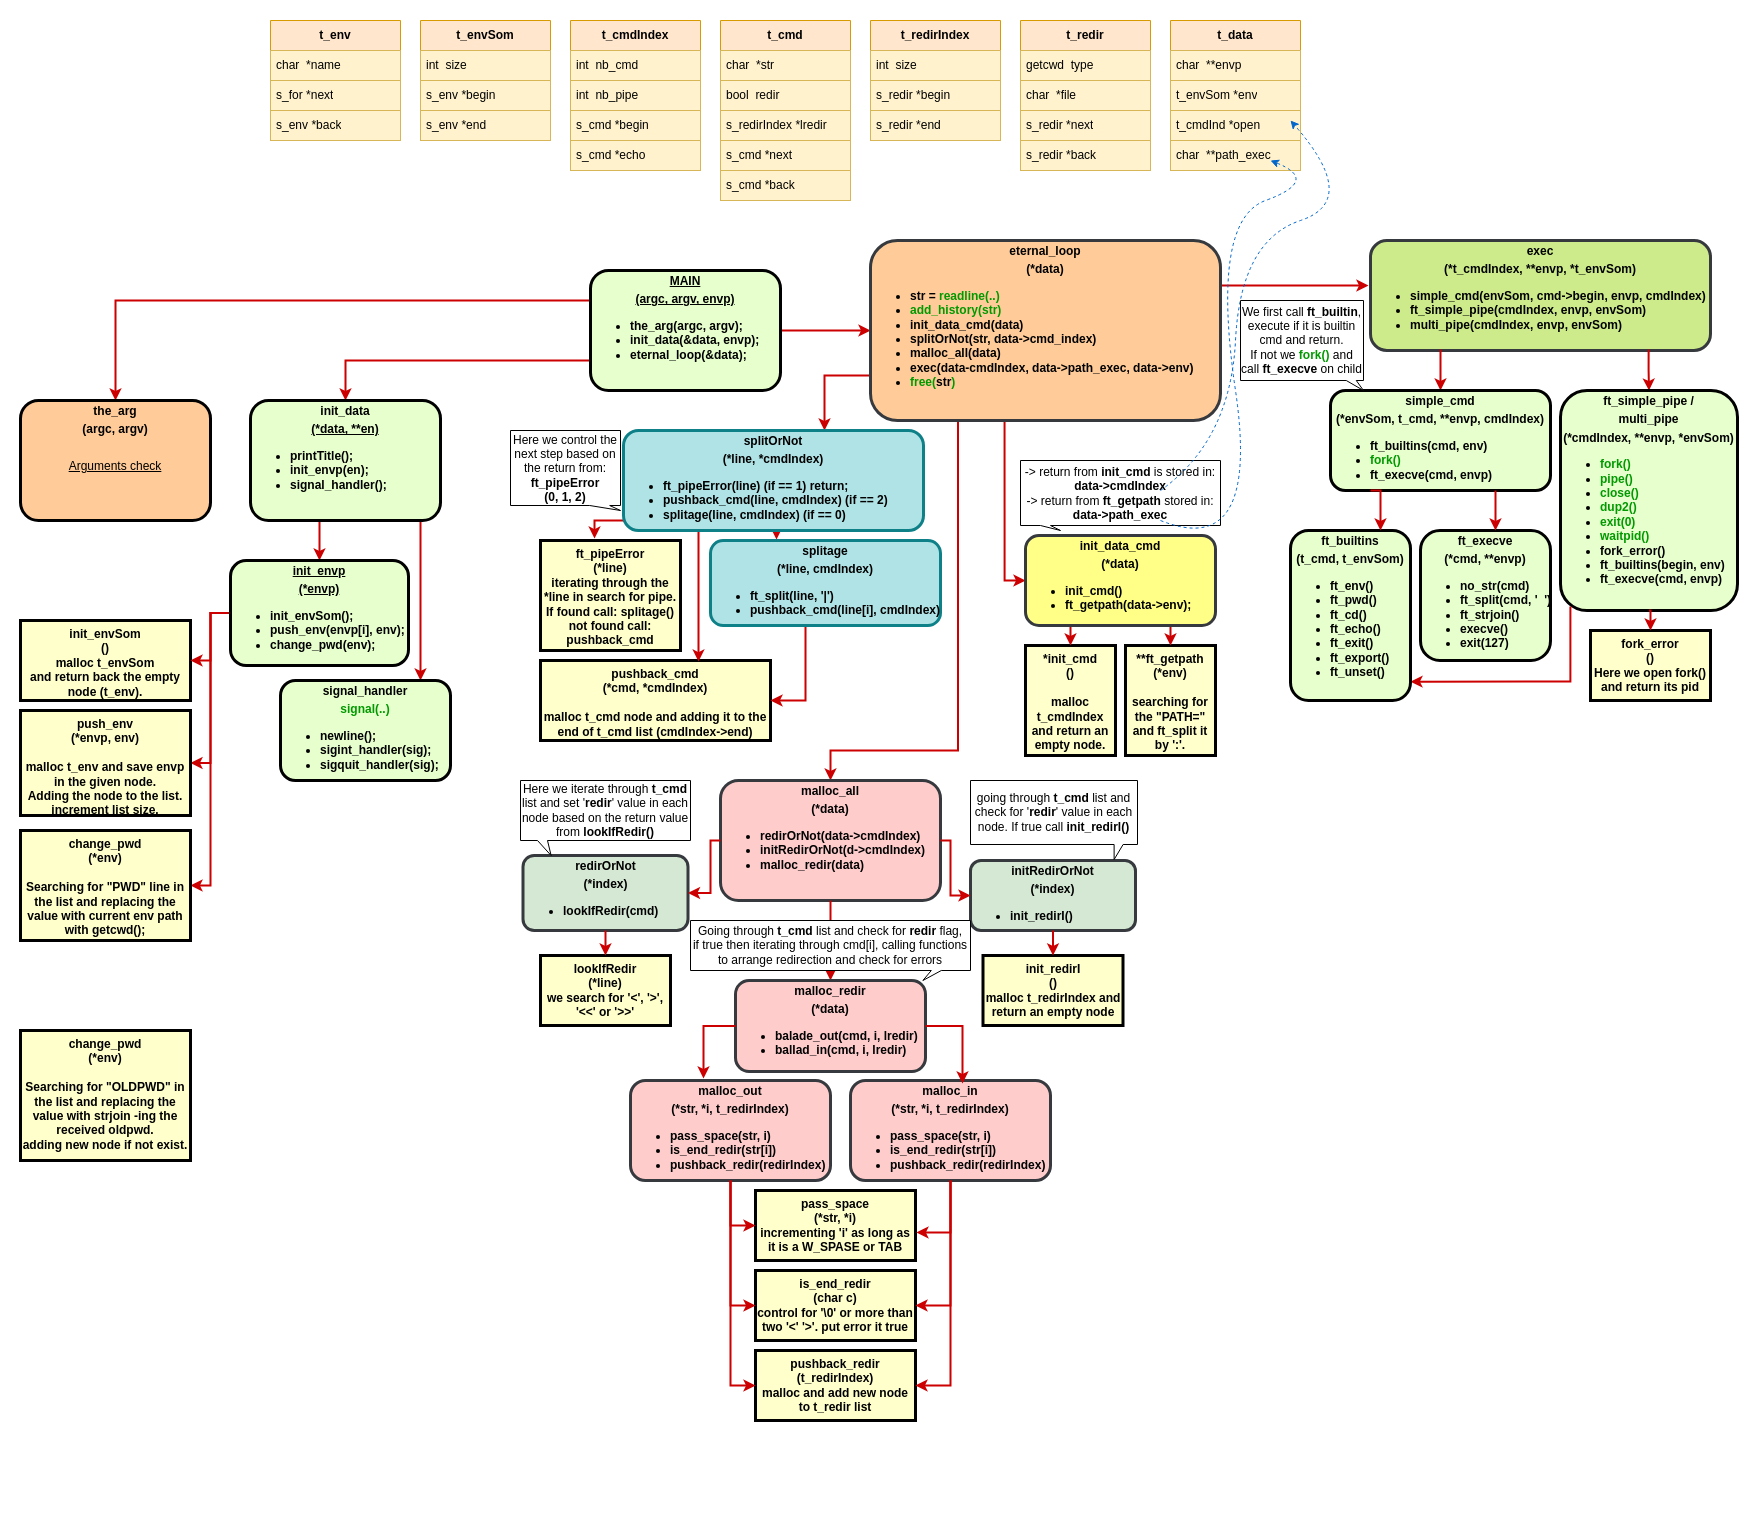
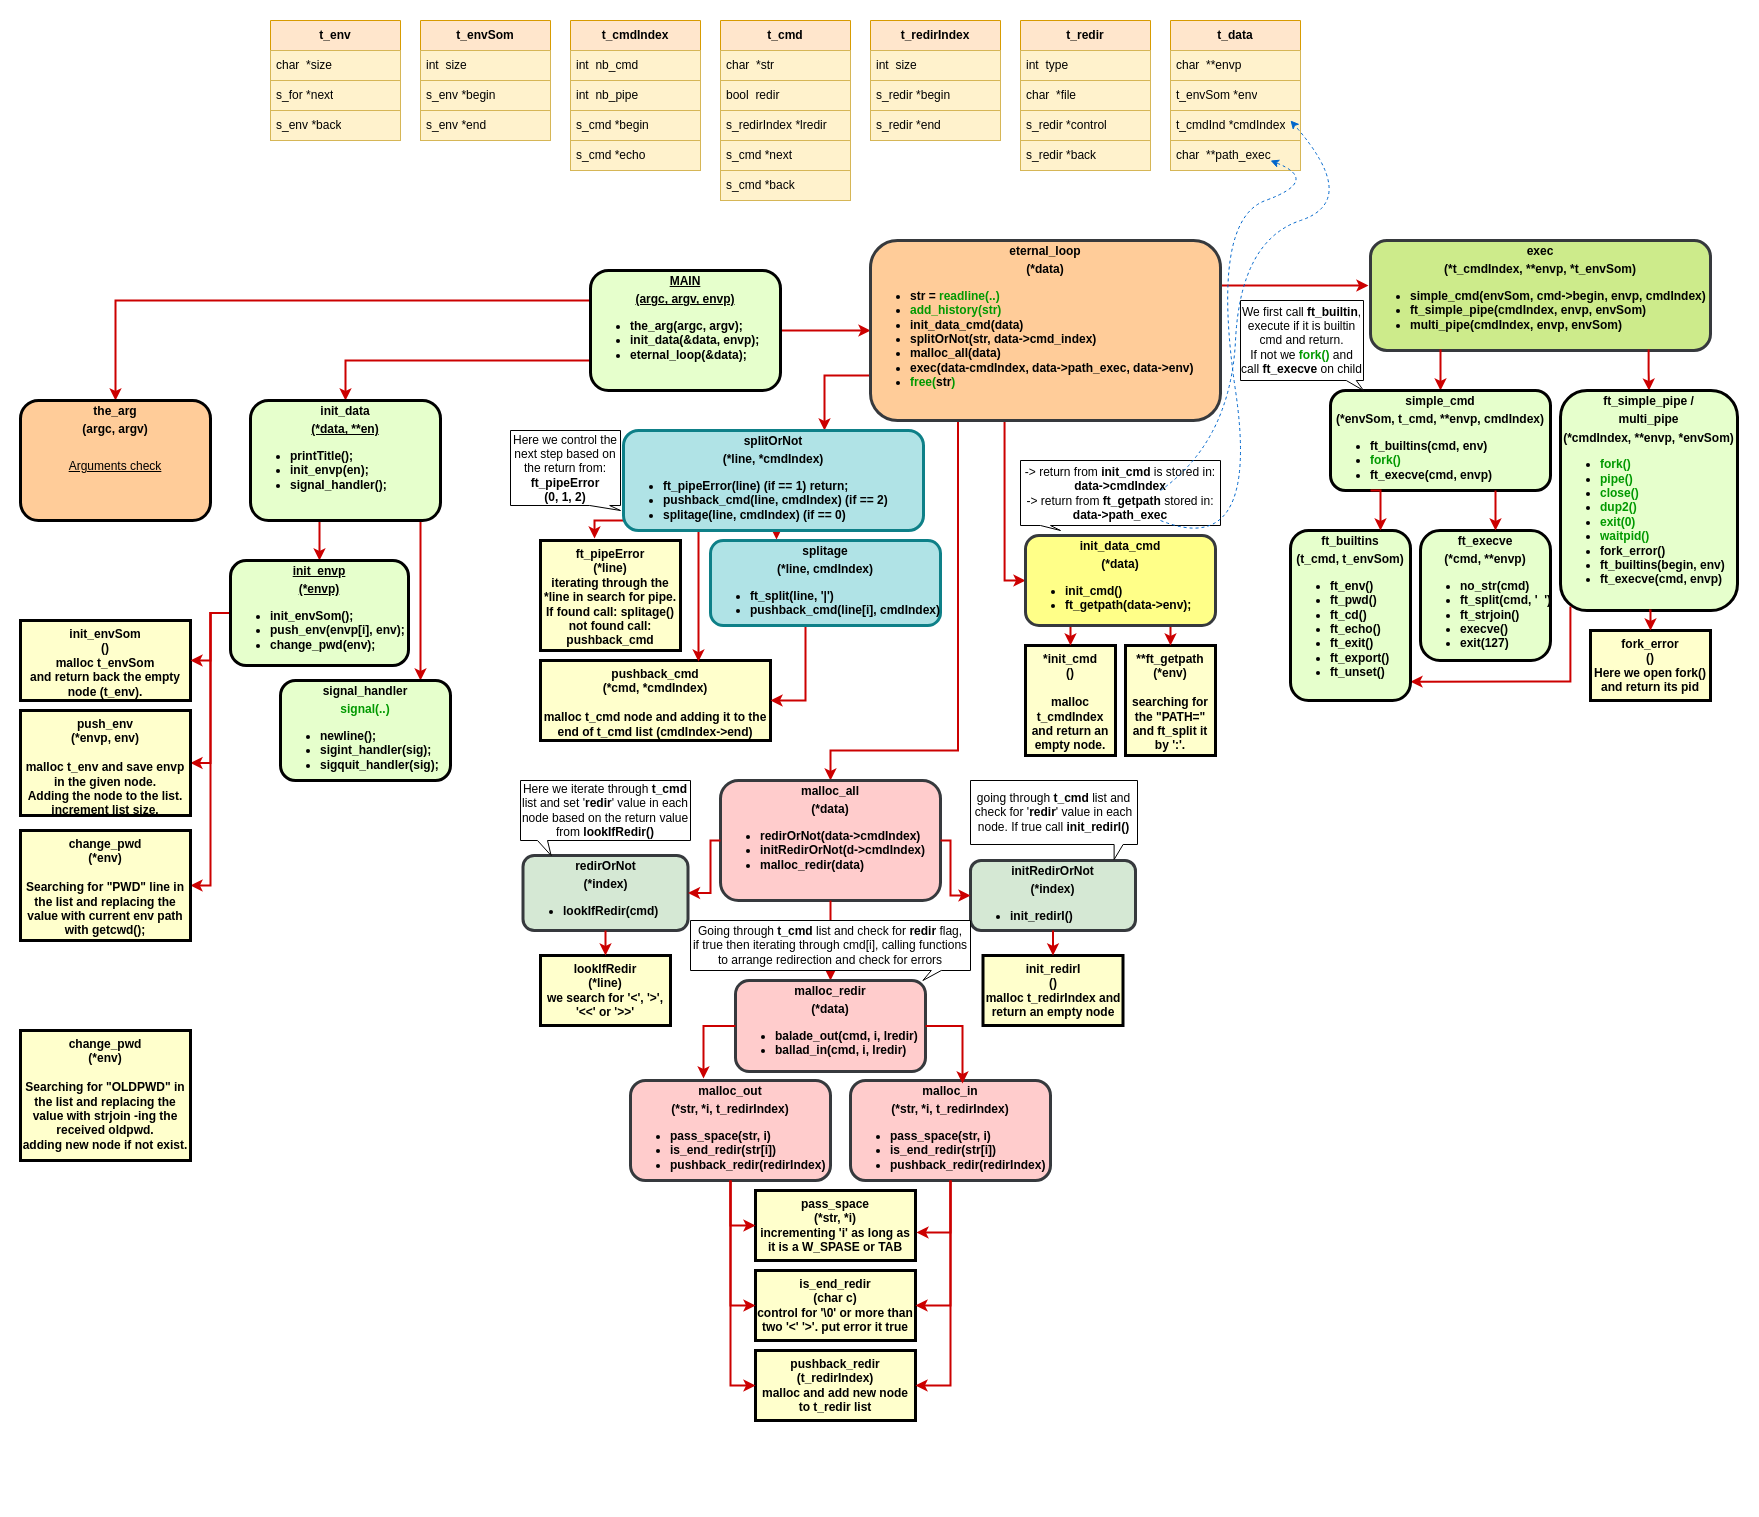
- <mxCell id="25" value="char&lt;span style=&quot;white-space: pre;&quot;&gt; &lt;span style=&quot;white-space: pre;&quot;&gt; &lt;/span&gt;&lt;/span&gt;*name" style="text;strokeColor=#d6b656;fillColor=#fff2cc;align=left;verticalAlign=middle;spacingLeft=4;spacingRight=4;overflow=hidden;points=[[0,0.5],[1,0.5]];portConstraint=eastwest;rotatable=0;whiteSpace=wrap;html=1;" parent="24" vertex="1"><mxGeometry y="30" width="130" height="30" as="geometry" /></mxCell>
+ <mxCell id="25" value="char&lt;span style=&quot;white-space: pre;&quot;&gt; &lt;span style=&quot;white-space: pre;&quot;&gt; &lt;/span&gt;&lt;/span&gt;*size" style="text;strokeColor=#d6b656;fillColor=#fff2cc;align=left;verticalAlign=middle;spacingLeft=4;spacingRight=4;overflow=hidden;points=[[0,0.5],[1,0.5]];portConstraint=eastwest;rotatable=0;whiteSpace=wrap;html=1;" parent="24" vertex="1"><mxGeometry y="30" width="130" height="30" as="geometry" /></mxCell>
- <mxCell id="48" value="getcwd&lt;span style=&quot;white-space: pre;&quot;&gt; &lt;span style=&quot;white-space: pre;&quot;&gt; &lt;/span&gt;&lt;/span&gt;type" style="text;strokeColor=#d6b656;fillColor=#fff2cc;align=left;verticalAlign=middle;spacingLeft=4;spacingRight=4;overflow=hidden;points=[[0,0.5],[1,0.5]];portConstraint=eastwest;rotatable=0;whiteSpace=wrap;html=1;" parent="47" vertex="1"><mxGeometry y="30" width="130" height="30" as="geometry" /></mxCell>
+ <mxCell id="48" value="int&lt;span style=&quot;white-space: pre;&quot;&gt; &lt;span style=&quot;white-space: pre;&quot;&gt; &lt;/span&gt;&lt;/span&gt;type" style="text;strokeColor=#d6b656;fillColor=#fff2cc;align=left;verticalAlign=middle;spacingLeft=4;spacingRight=4;overflow=hidden;points=[[0,0.5],[1,0.5]];portConstraint=eastwest;rotatable=0;whiteSpace=wrap;html=1;" parent="47" vertex="1"><mxGeometry y="30" width="130" height="30" as="geometry" /></mxCell>
- <mxCell id="50" value="s_redir&lt;span style=&quot;white-space: pre;&quot;&gt; &lt;/span&gt;*next" style="text;strokeColor=#d6b656;fillColor=#fff2cc;align=left;verticalAlign=middle;spacingLeft=4;spacingRight=4;overflow=hidden;points=[[0,0.5],[1,0.5]];portConstraint=eastwest;rotatable=0;whiteSpace=wrap;html=1;" parent="47" vertex="1"><mxGeometry y="90" width="130" height="30" as="geometry" /></mxCell>
+ <mxCell id="50" value="s_redir&lt;span style=&quot;white-space: pre;&quot;&gt; &lt;/span&gt;*control" style="text;strokeColor=#d6b656;fillColor=#fff2cc;align=left;verticalAlign=middle;spacingLeft=4;spacingRight=4;overflow=hidden;points=[[0,0.5],[1,0.5]];portConstraint=eastwest;rotatable=0;whiteSpace=wrap;html=1;" parent="47" vertex="1"><mxGeometry y="90" width="130" height="30" as="geometry" /></mxCell>
- <mxCell id="55" value="t_cmdInd *open" style="text;strokeColor=#d6b656;fillColor=#fff2cc;align=left;verticalAlign=middle;spacingLeft=4;spacingRight=4;overflow=hidden;points=[[0,0.5],[1,0.5]];portConstraint=eastwest;rotatable=0;whiteSpace=wrap;html=1;" parent="52" vertex="1"><mxGeometry y="90" width="130" height="30" as="geometry" /></mxCell>
+ <mxCell id="55" value="t_cmdInd *cmdIndex" style="text;strokeColor=#d6b656;fillColor=#fff2cc;align=left;verticalAlign=middle;spacingLeft=4;spacingRight=4;overflow=hidden;points=[[0,0.5],[1,0.5]];portConstraint=eastwest;rotatable=0;whiteSpace=wrap;html=1;" parent="52" vertex="1"><mxGeometry y="90" width="130" height="30" as="geometry" /></mxCell>
